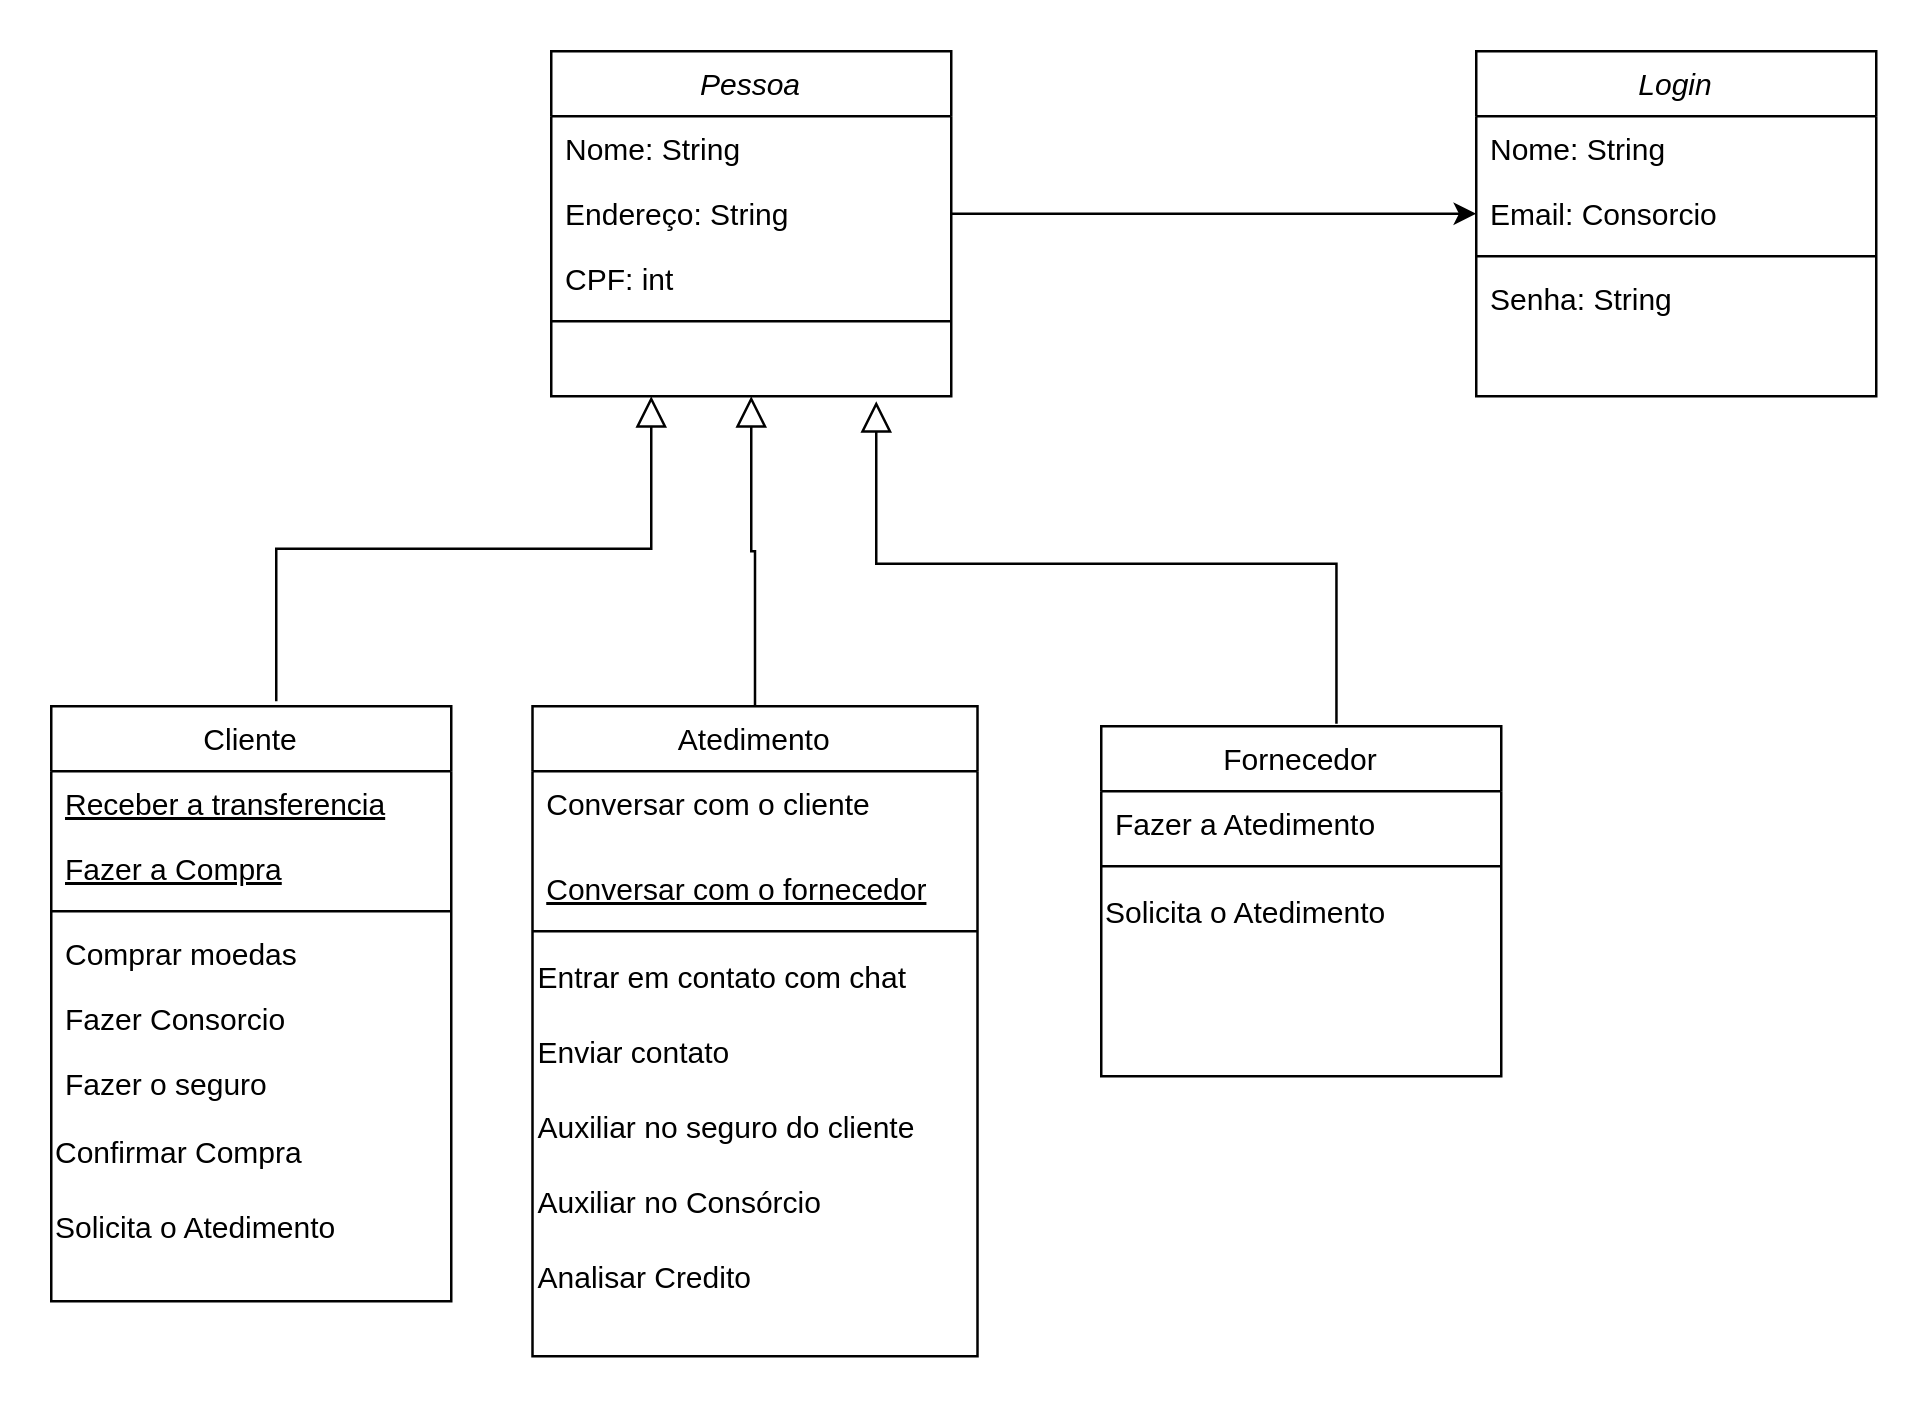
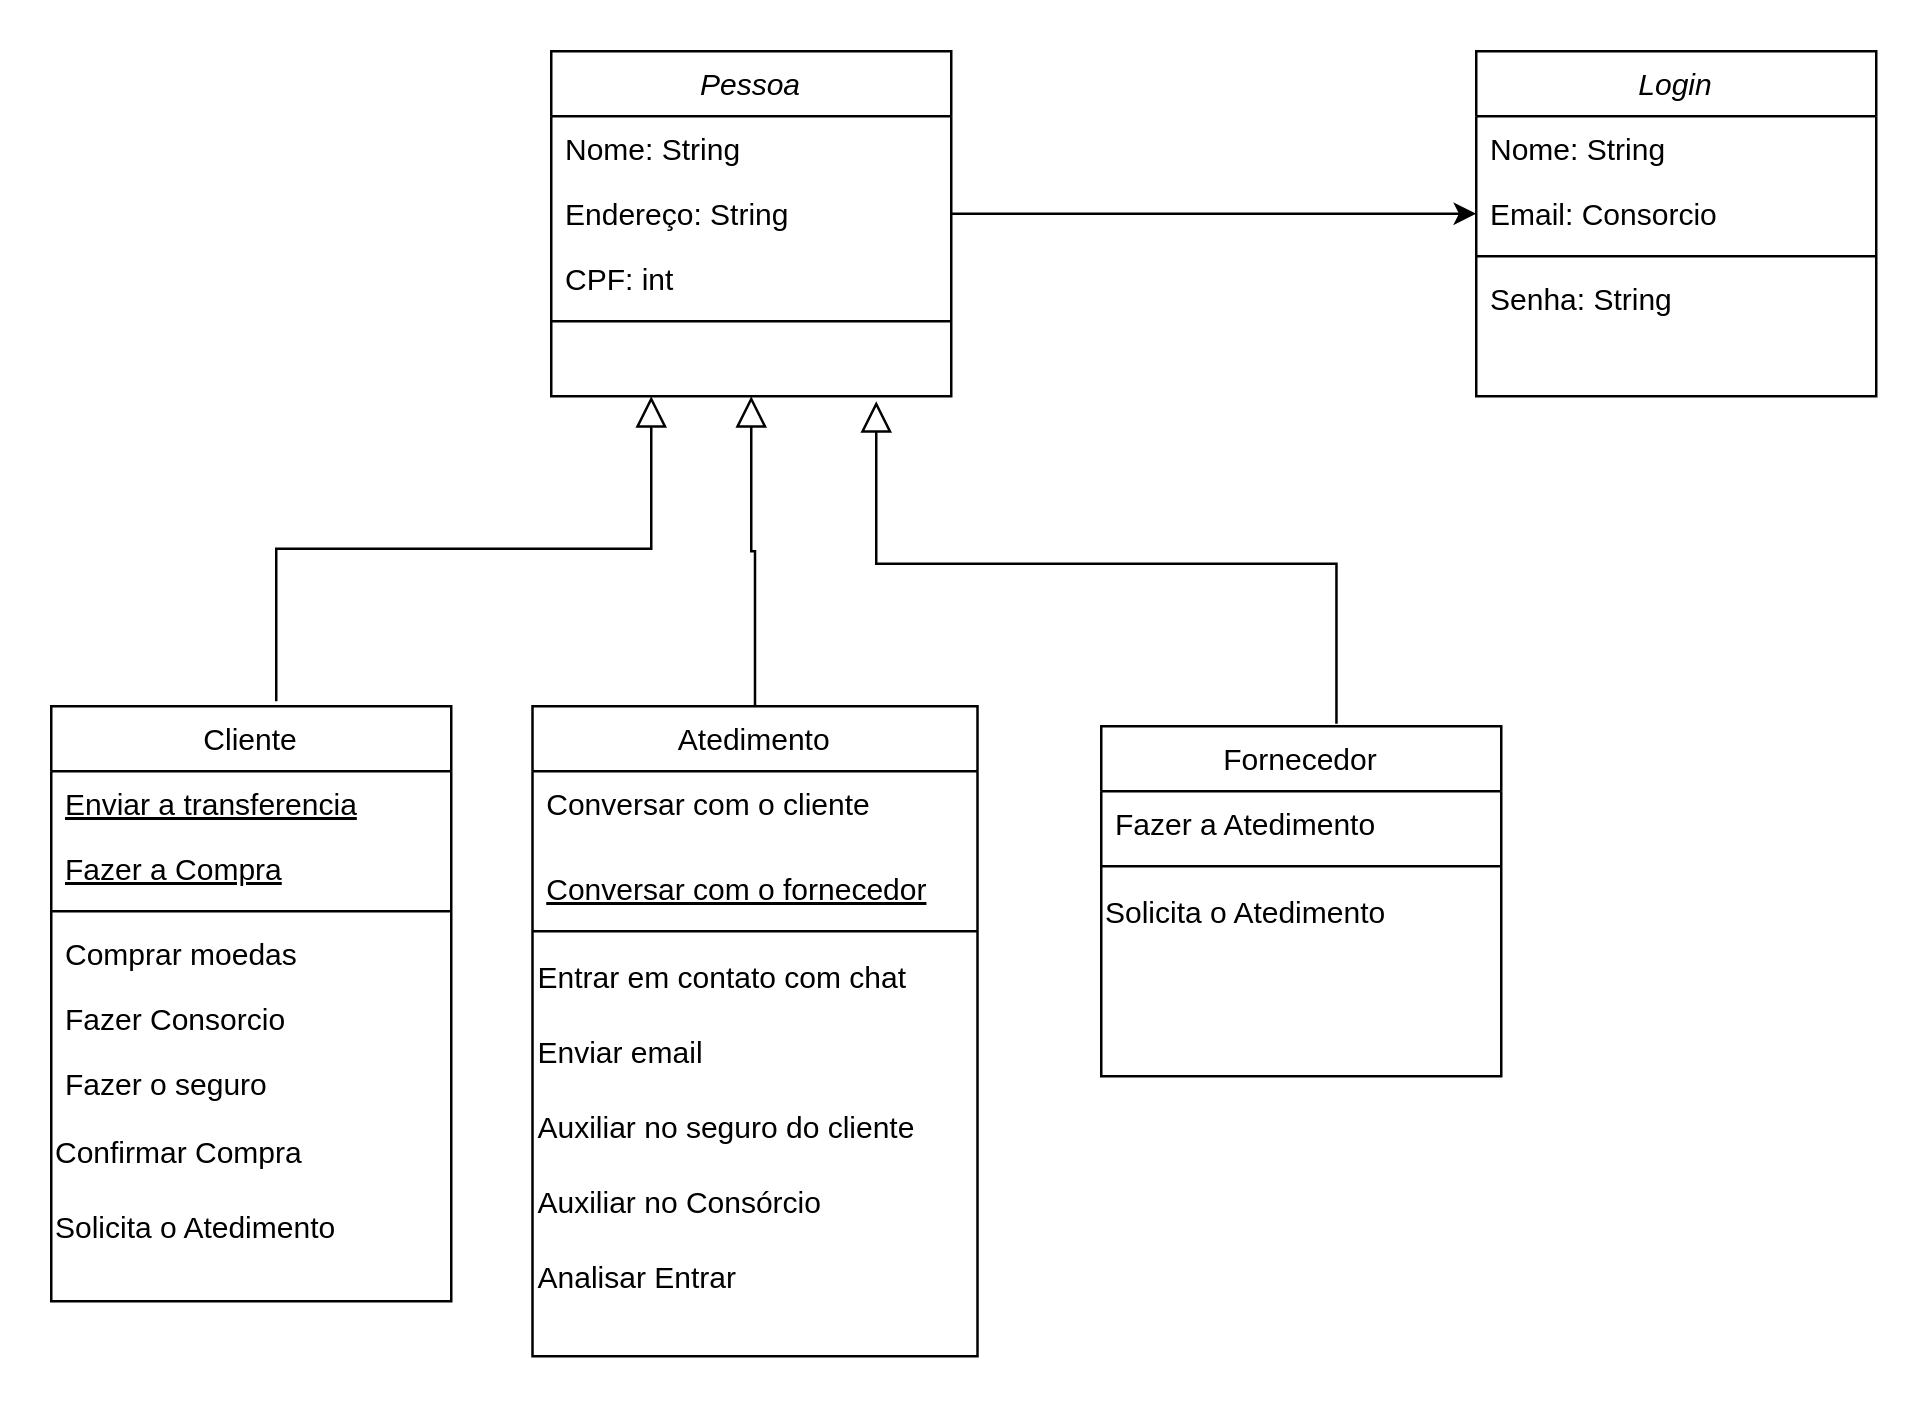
- <mxCell id="3" value="Receber a transferencia" style="text;align=left;verticalAlign=top;spacingLeft=4;spacingRight=4;overflow=hidden;rotatable=0;points=[[0,0.5],[1,0.5]];portConstraint=eastwest;fontStyle=4" parent="2" vertex="1"><mxGeometry y="26" width="160" height="26" as="geometry" /></mxCell>
+ <mxCell id="3" value="Enviar a transferencia" style="text;align=left;verticalAlign=top;spacingLeft=4;spacingRight=4;overflow=hidden;rotatable=0;points=[[0,0.5],[1,0.5]];portConstraint=eastwest;fontStyle=4" parent="2" vertex="1"><mxGeometry y="26" width="160" height="26" as="geometry" /></mxCell>
- <mxCell id="16" value="Enviar contato" style="text;html=1;align=left;verticalAlign=middle;resizable=0;points=[];autosize=1;strokeColor=none;fillColor=none;" vertex="1" parent="11"><mxGeometry y="124" width="178" height="30" as="geometry" /></mxCell>
+ <mxCell id="16" value="Enviar email" style="text;html=1;align=left;verticalAlign=middle;resizable=0;points=[];autosize=1;strokeColor=none;fillColor=none;" vertex="1" parent="11"><mxGeometry y="124" width="178" height="30" as="geometry" /></mxCell>
- <mxCell id="19" value="Analisar Credito" style="text;html=1;align=left;verticalAlign=middle;resizable=0;points=[];autosize=1;strokeColor=none;fillColor=none;" vertex="1" parent="11"><mxGeometry y="214" width="178" height="30" as="geometry" /></mxCell>
+ <mxCell id="19" value="Analisar Entrar" style="text;html=1;align=left;verticalAlign=middle;resizable=0;points=[];autosize=1;strokeColor=none;fillColor=none;" vertex="1" parent="11"><mxGeometry y="214" width="178" height="30" as="geometry" /></mxCell>
